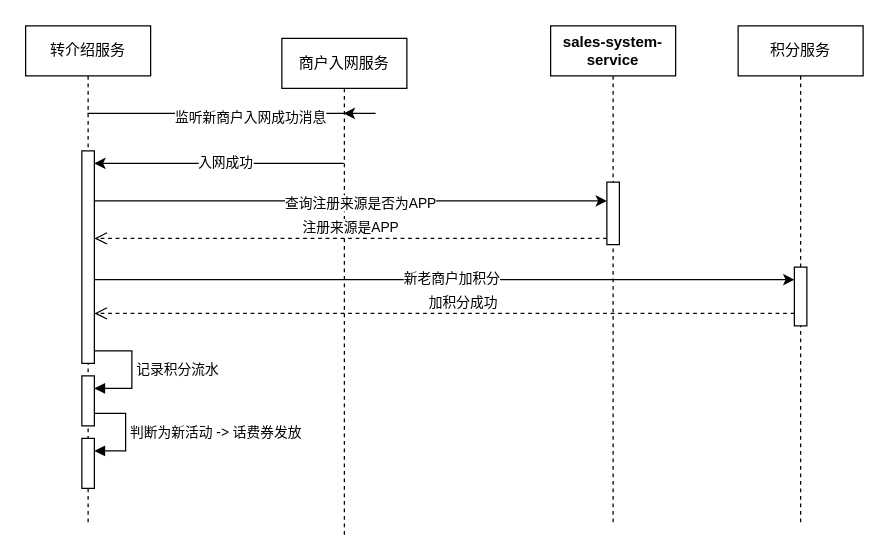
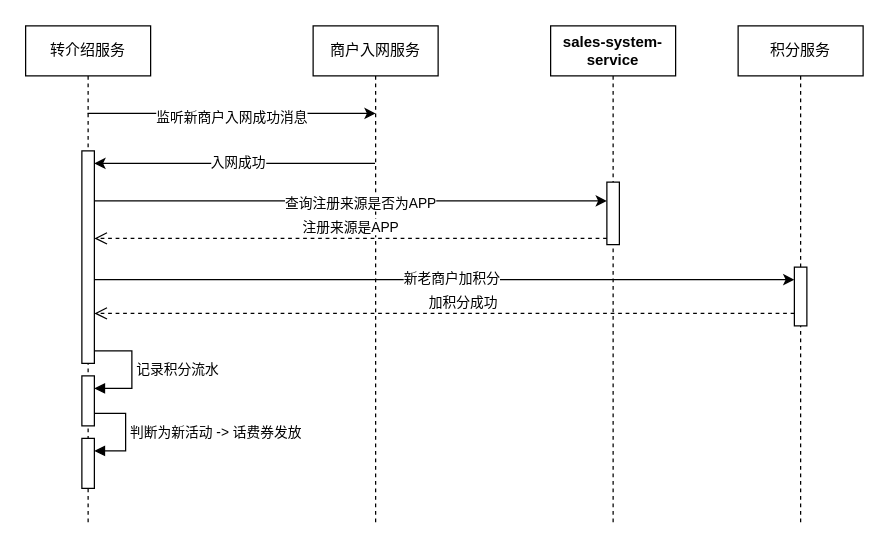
- <mxCell id="8" value="商户入网服务" style="shape=umlLifeline;perimeter=lifelinePerimeter;whiteSpace=wrap;html=1;container=1;dropTarget=0;collapsible=0;recursiveResize=0;outlineConnect=0;portConstraint=eastwest;newEdgeStyle={&quot;edgeStyle&quot;:&quot;elbowEdgeStyle&quot;,&quot;elbow&quot;:&quot;vertical&quot;,&quot;curved&quot;:0,&quot;rounded&quot;:0};" vertex="1" parent="1"><mxGeometry x="225" y="30" width="100" height="400" as="geometry" /></mxCell>
+ <mxCell id="8" value="商户入网服务" style="shape=umlLifeline;perimeter=lifelinePerimeter;whiteSpace=wrap;html=1;container=1;dropTarget=0;collapsible=0;recursiveResize=0;outlineConnect=0;portConstraint=eastwest;newEdgeStyle={&quot;edgeStyle&quot;:&quot;elbowEdgeStyle&quot;,&quot;elbow&quot;:&quot;vertical&quot;,&quot;curved&quot;:0,&quot;rounded&quot;:0};" vertex="1" parent="1"><mxGeometry x="250" width="100" height="400" as="geometry" y="20" /></mxCell>
